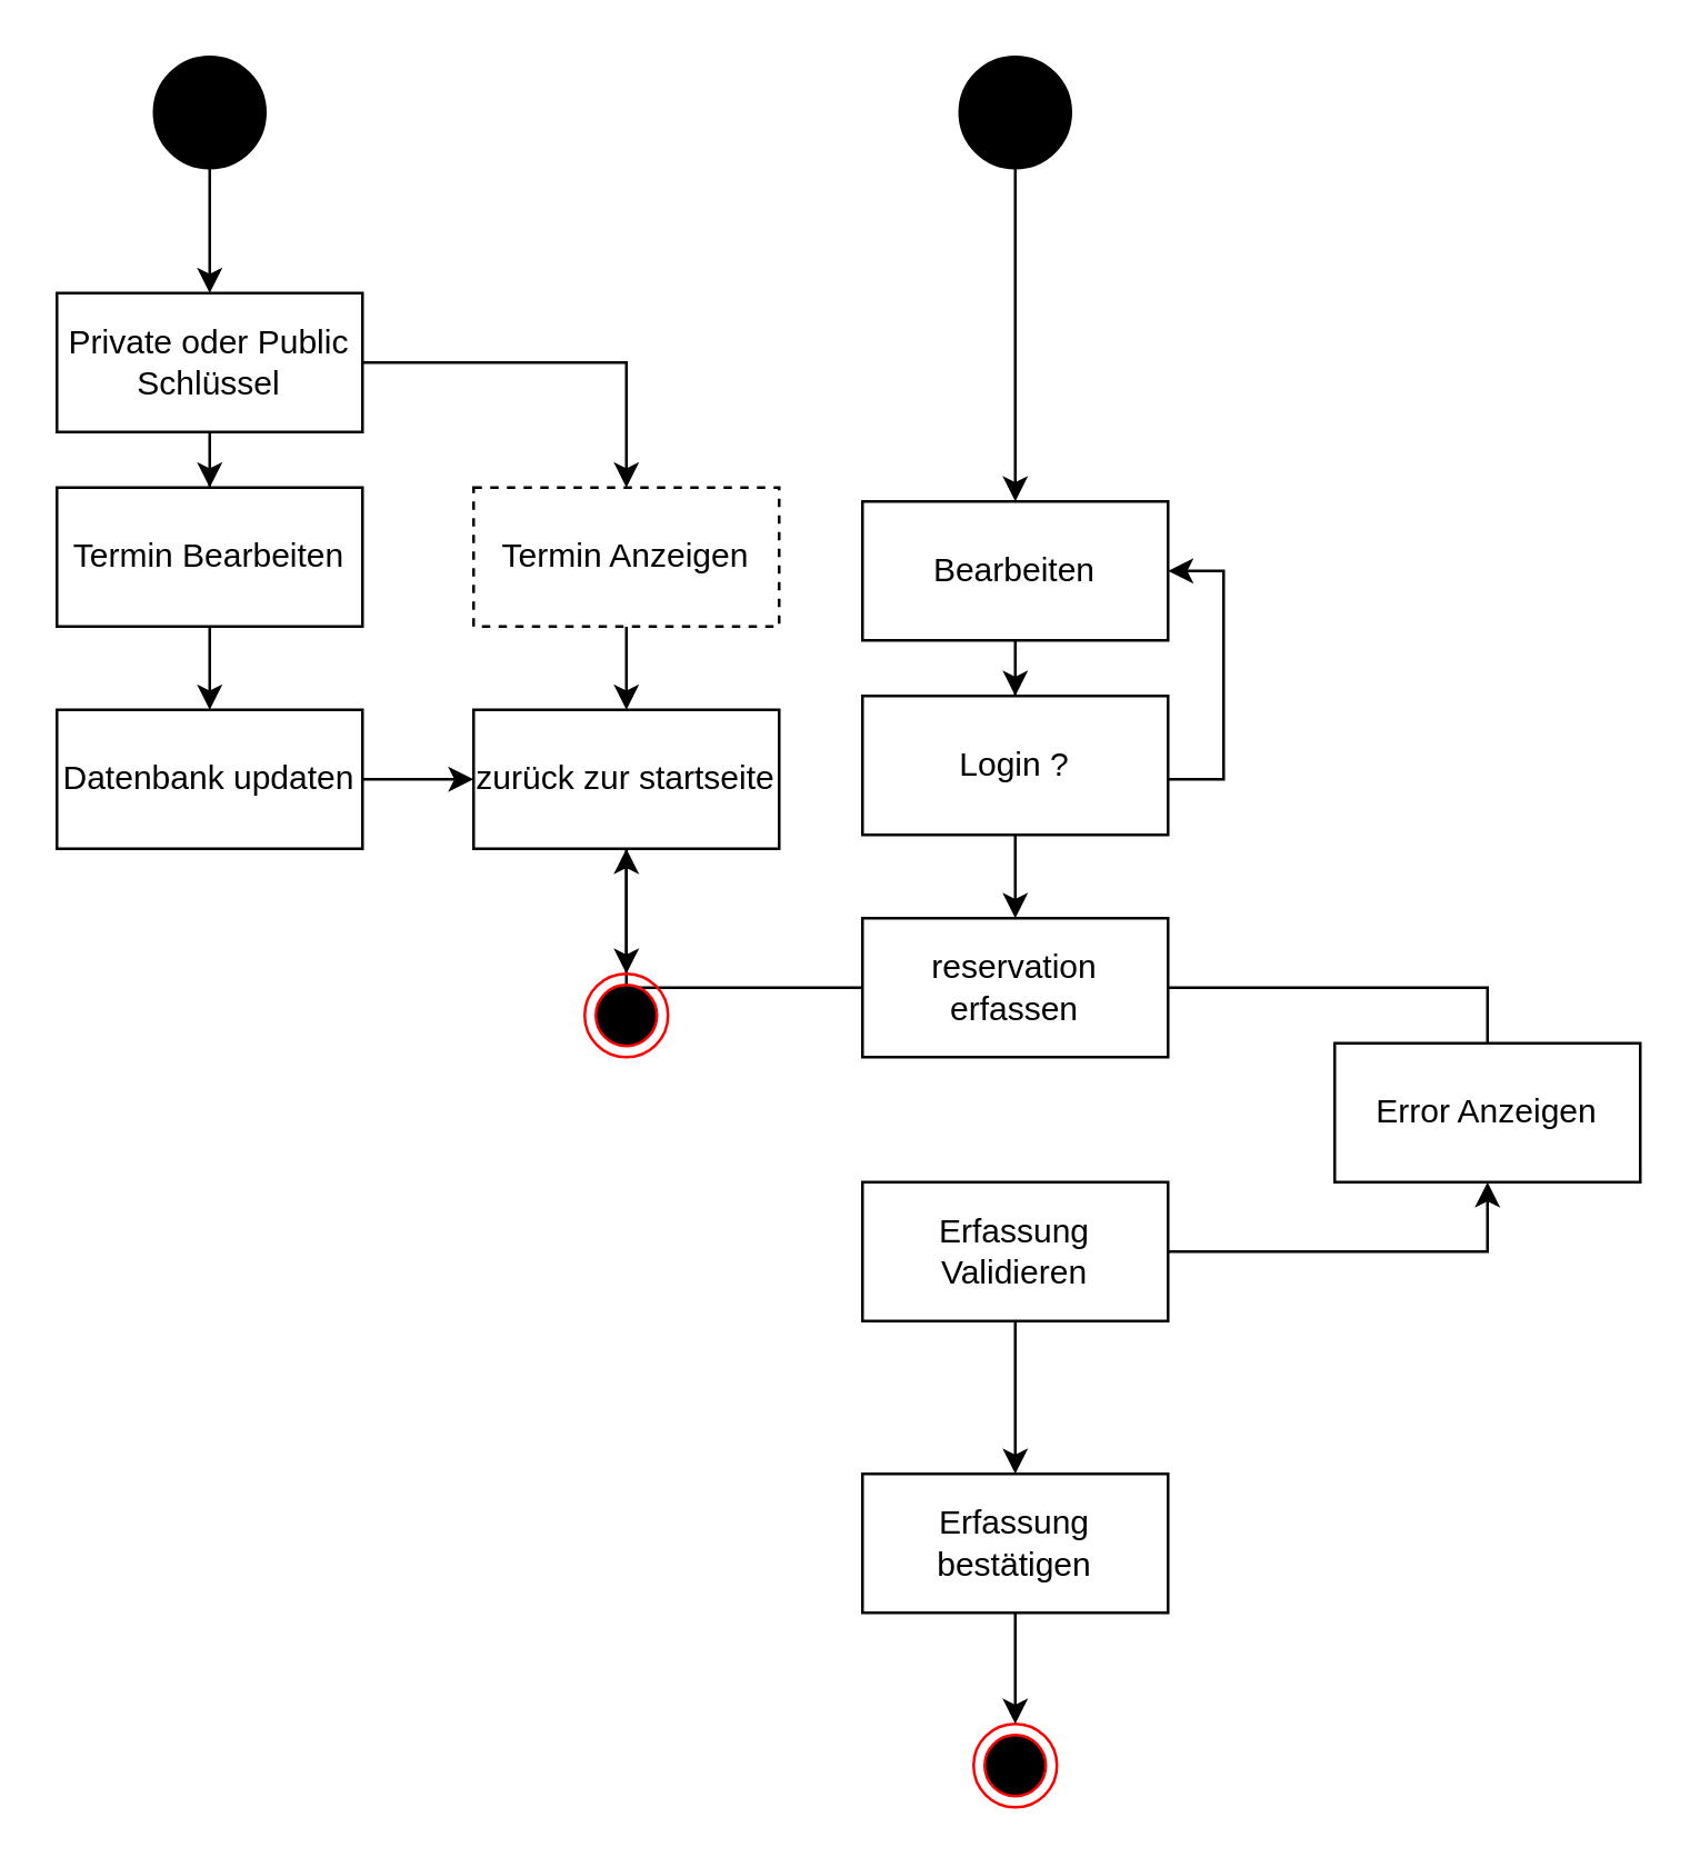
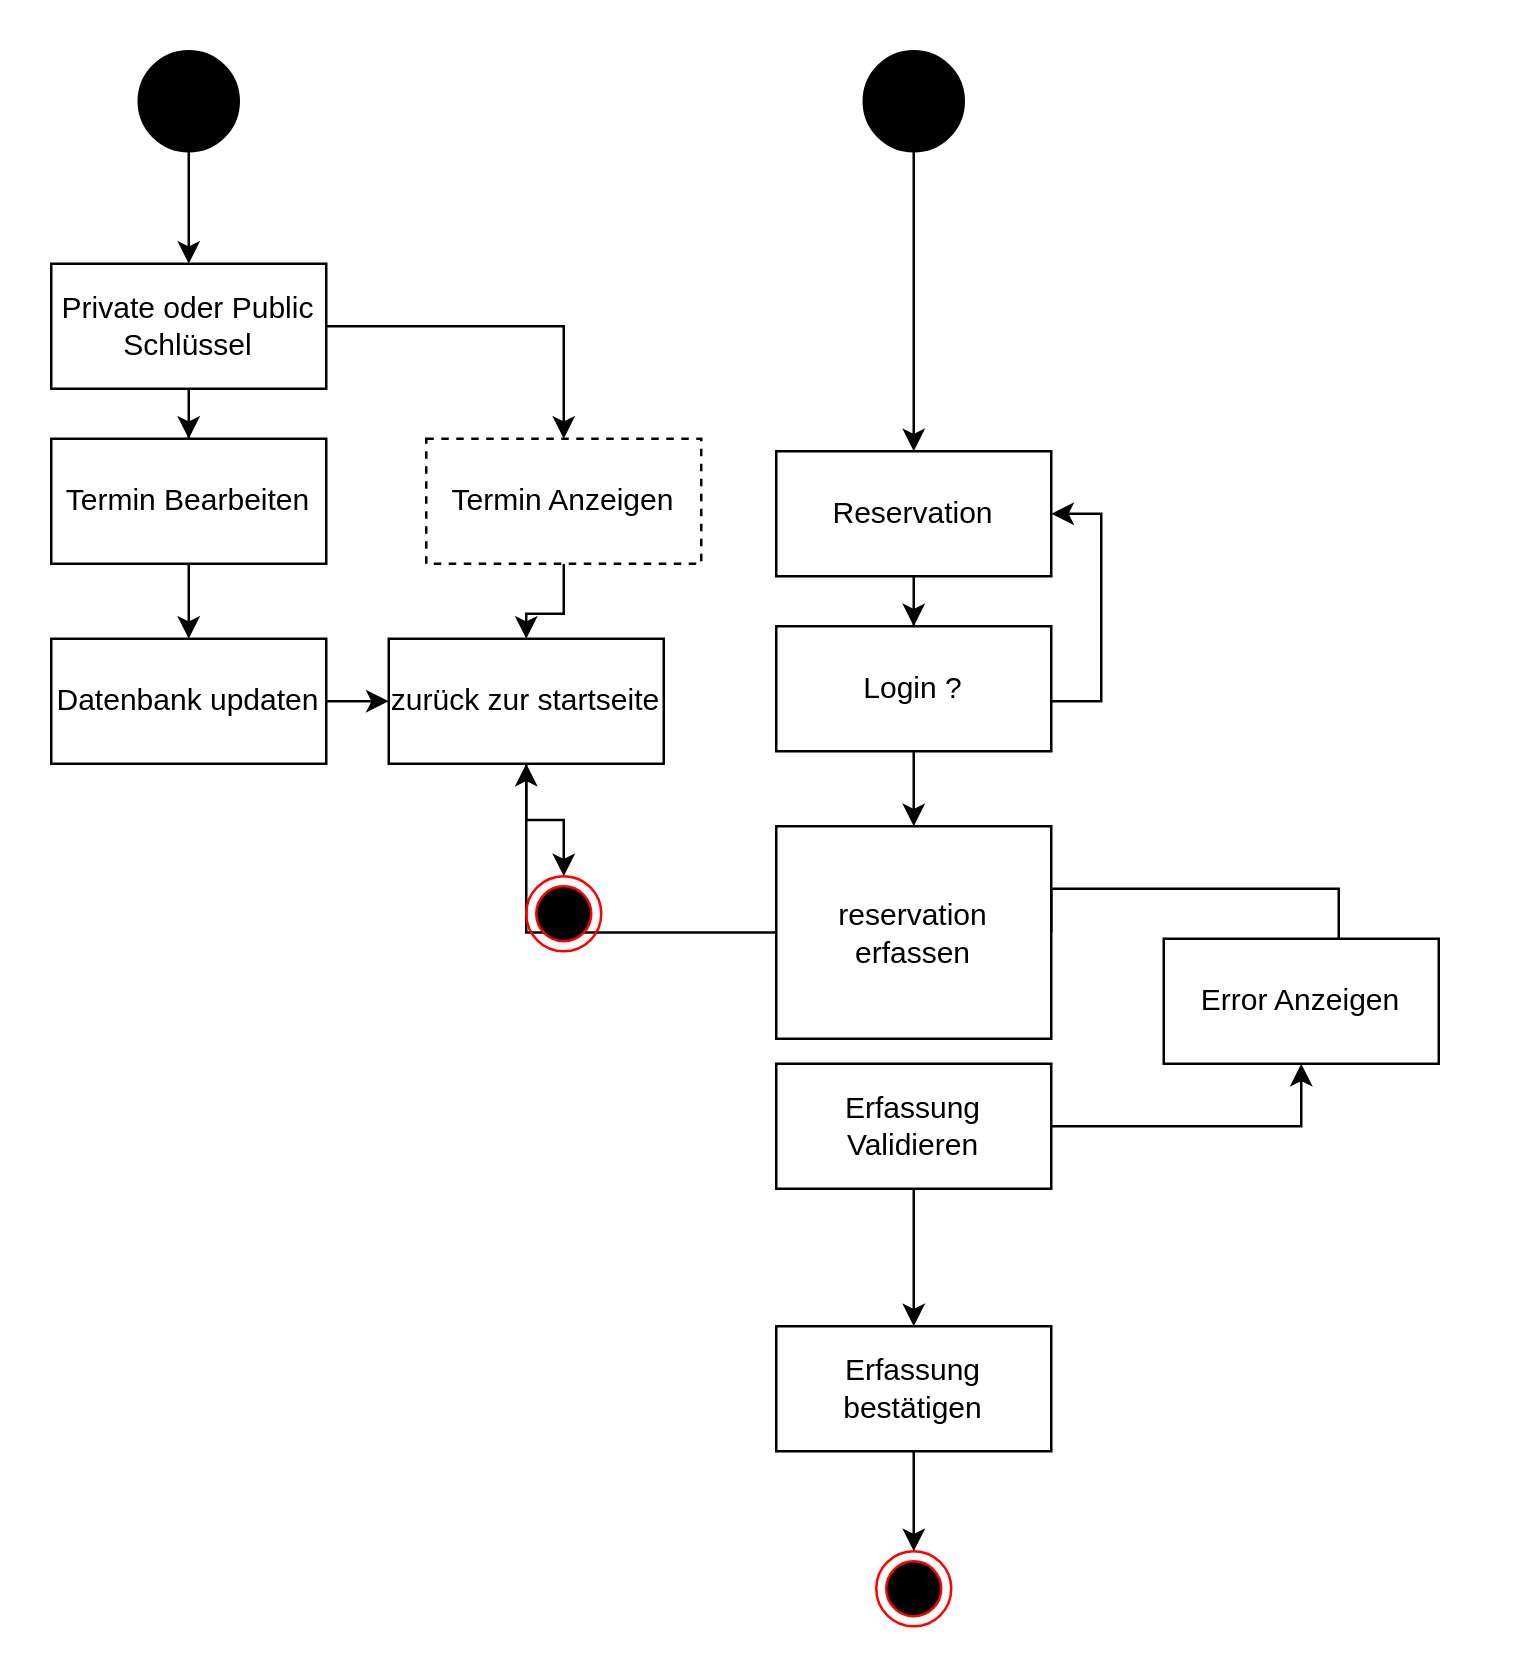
- <mxCell id="5" value="Bearbeiten" style="html=1;whiteSpace=wrap;" parent="1" vertex="1"><mxGeometry x="310" y="180" width="110" height="50" as="geometry" /></mxCell>
+ <mxCell id="5" value="Reservation" style="html=1;whiteSpace=wrap;" parent="1" vertex="1"><mxGeometry x="310" y="180" width="110" height="50" as="geometry" /></mxCell>
- <mxCell id="29" value="zurück zur startseite" style="html=1;whiteSpace=wrap;" vertex="1" parent="1"><mxGeometry x="170" y="255" width="110" height="50" as="geometry" /></mxCell>
+ <mxCell id="29" value="zurück zur startseite" style="html=1;whiteSpace=wrap;" vertex="1" parent="1"><mxGeometry x="155" y="255" width="110" height="50" as="geometry" /></mxCell>
- <mxCell id="7" value="reservation erfassen" style="html=1;whiteSpace=wrap;" parent="1" vertex="1"><mxGeometry x="310" y="330" width="110" height="50" as="geometry" /></mxCell>
+ <mxCell id="7" value="reservation erfassen" style="html=1;whiteSpace=wrap;" parent="1" vertex="1"><mxGeometry x="310" y="330" width="110" height="85" as="geometry" /></mxCell>
- <mxCell id="14" value="Error Anzeigen" style="html=1;whiteSpace=wrap;" parent="1" vertex="1"><mxGeometry x="480" y="375" width="110" height="50" as="geometry" /></mxCell>
+ <mxCell id="14" value="Error Anzeigen" style="html=1;whiteSpace=wrap;" parent="1" vertex="1"><mxGeometry x="465" y="375" width="110" height="50" as="geometry" /></mxCell>
